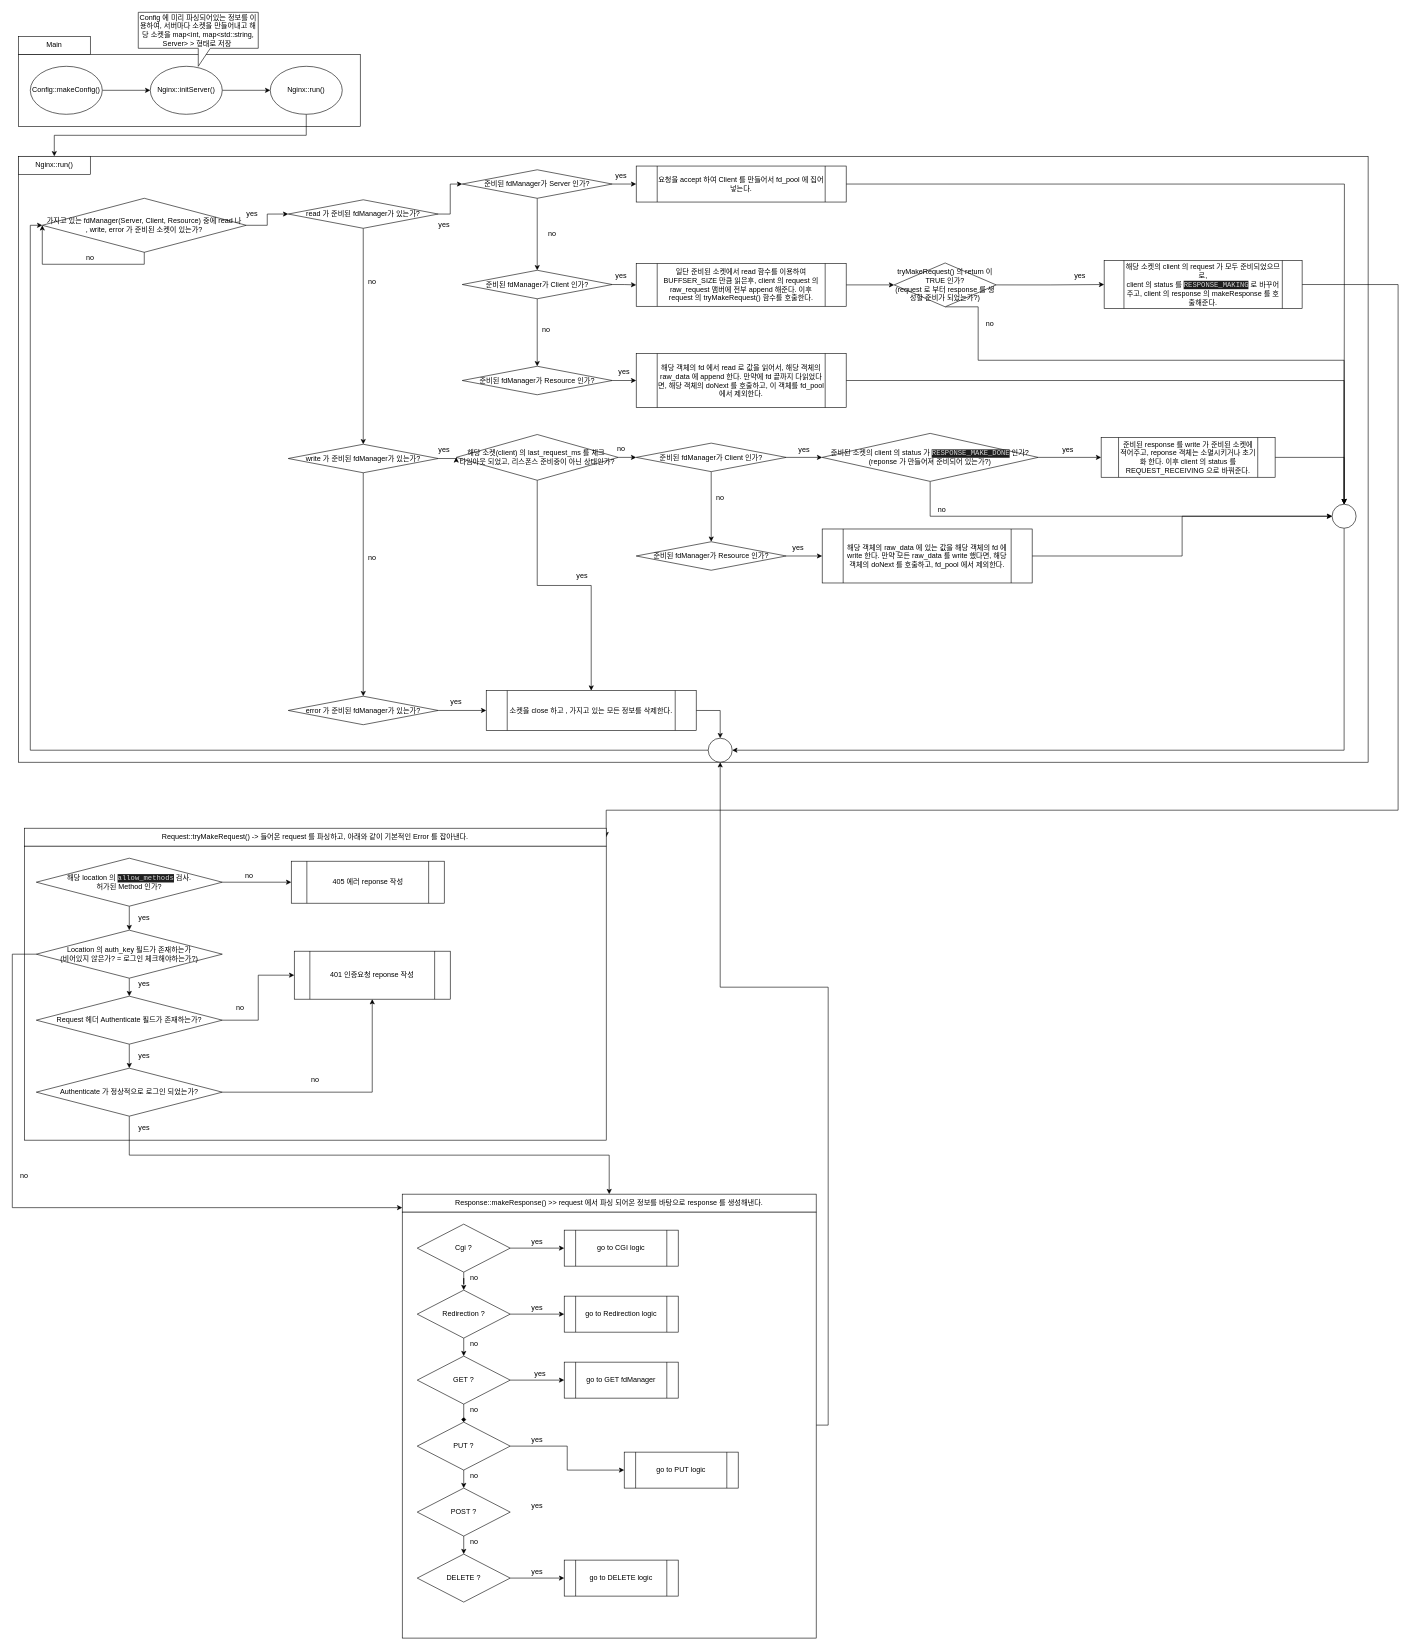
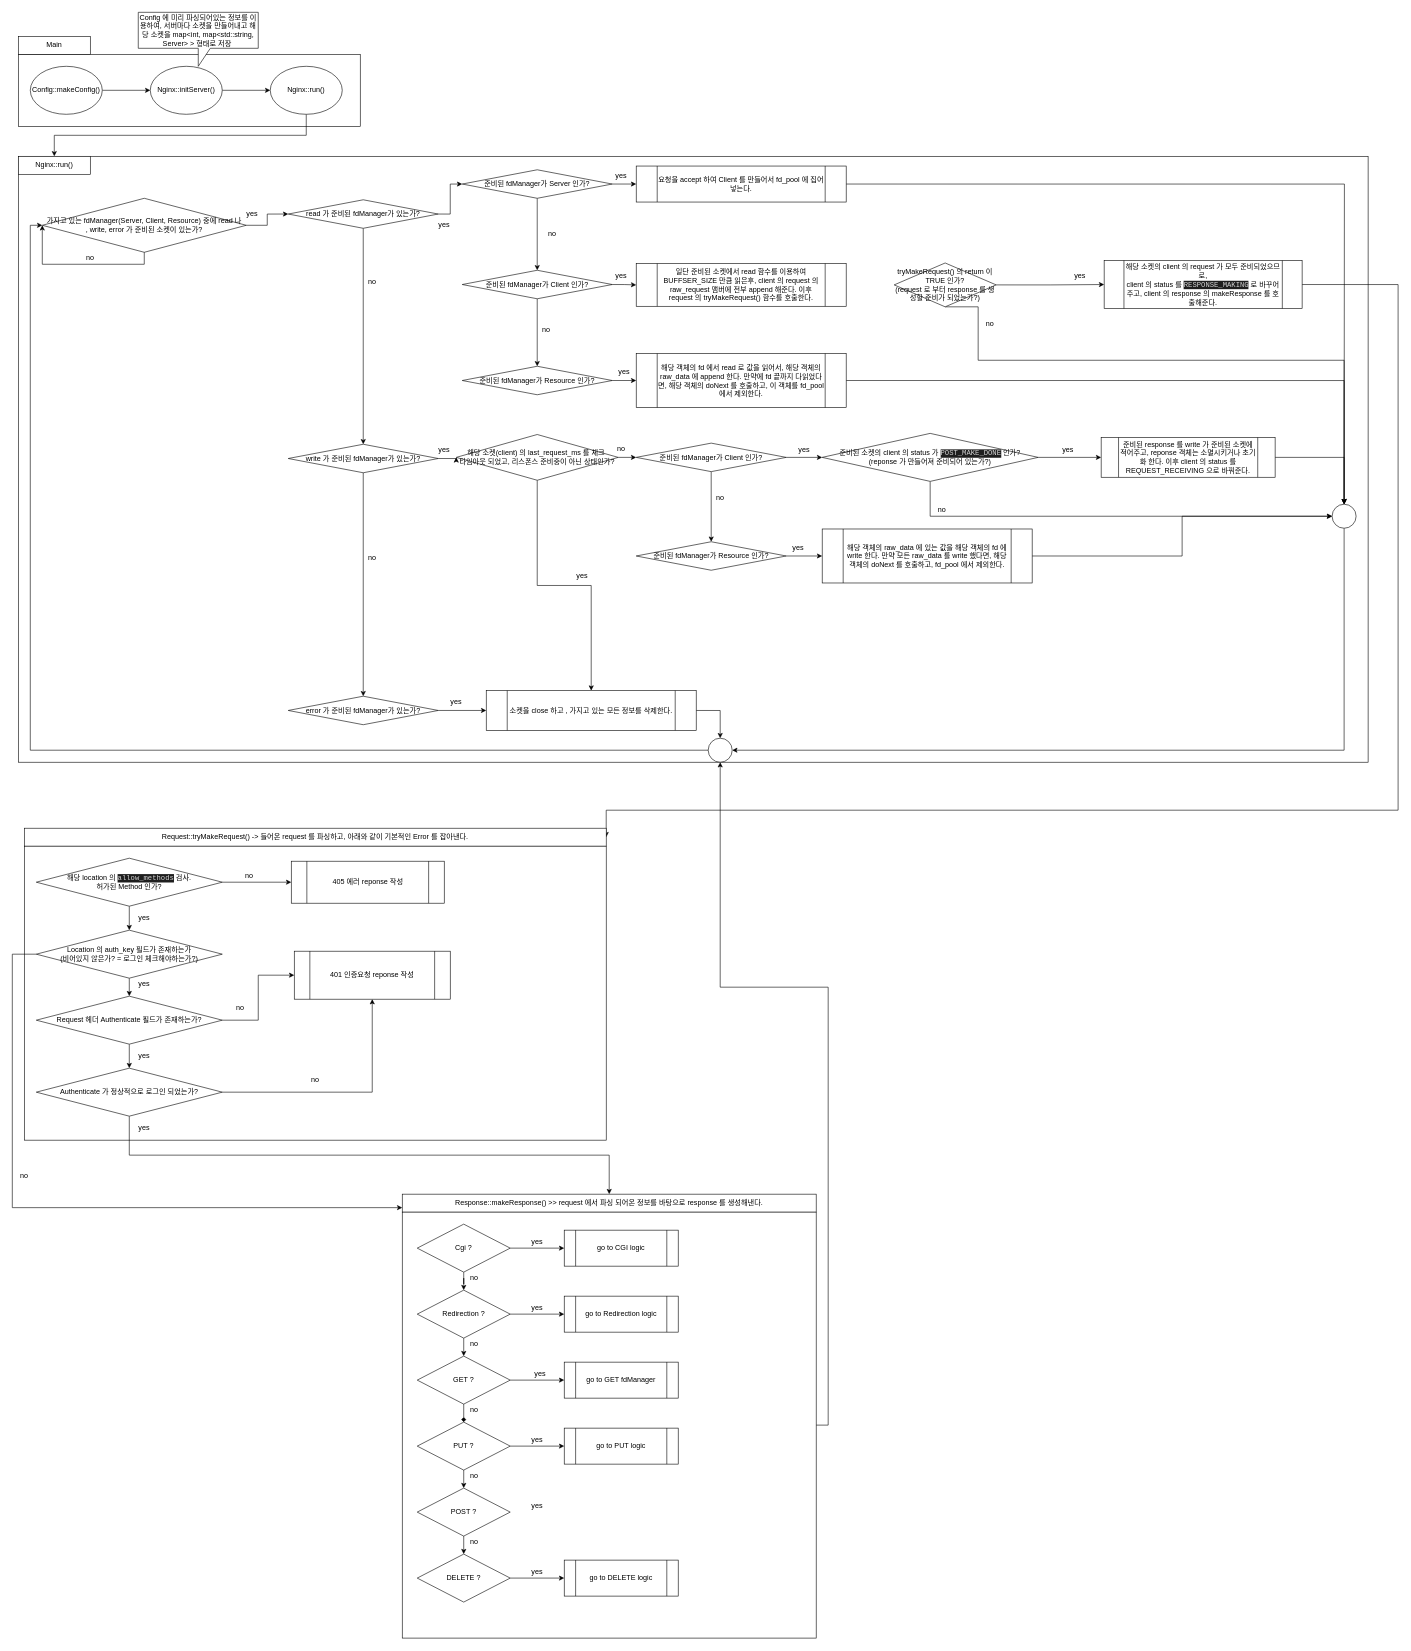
- <mxCell id="25" style="edgeStyle=orthogonalEdgeStyle;rounded=0;orthogonalLoop=1;jettySize=auto;html=1;exitX=1;exitY=0.5;exitDx=0;exitDy=0;entryX=0;entryY=0.5;entryDx=0;entryDy=0;" parent="1" source="26" target="29" edge="1"><mxGeometry relative="1" as="geometry" /></mxCell>
- <mxCell id="38" value="준비된 소켓의 client 의 status 가&amp;nbsp;&lt;span style=&quot;background-color: rgb(30 , 30 , 30) ; color: rgb(212 , 212 , 212) ; font-family: &amp;#34;menlo&amp;#34; , &amp;#34;monaco&amp;#34; , &amp;#34;courier new&amp;#34; , monospace&quot;&gt;RESPONSE_MAKE_DONE&lt;/span&gt;&lt;span&gt;&amp;nbsp;인가?&lt;/span&gt;&lt;br&gt;(reponse 가 만들어져 준비되어 있는가?)" style="rhombus;whiteSpace=wrap;html=1;" parent="1" vertex="1"><mxGeometry x="1370" y="721.88" width="360" height="80" as="geometry" /></mxCell>
+ <mxCell id="38" value="준비된 소켓의 client 의 status 가&amp;nbsp;&lt;span style=&quot;background-color: rgb(30 , 30 , 30) ; color: rgb(212 , 212 , 212) ; font-family: &amp;#34;menlo&amp;#34; , &amp;#34;monaco&amp;#34; , &amp;#34;courier new&amp;#34; , monospace&quot;&gt;POST_MAKE_DONE&lt;/span&gt;&lt;span&gt;&amp;nbsp;인가?&lt;/span&gt;&lt;br&gt;(reponse 가 만들어져 준비되어 있는가?)" style="rhombus;whiteSpace=wrap;html=1;" parent="1" vertex="1"><mxGeometry x="1370" y="721.88" width="360" height="80" as="geometry" /></mxCell>
- <mxCell id="116" value="go to PUT logic" style="shape=process;whiteSpace=wrap;html=1;backgroundOutline=1;" parent="1" vertex="1"><mxGeometry x="1040" y="2420" width="190" height="60" as="geometry" /></mxCell>
+ <mxCell id="116" value="go to PUT logic" style="shape=process;whiteSpace=wrap;html=1;backgroundOutline=1;" parent="1" vertex="1"><mxGeometry x="940" y="2380" width="190" height="60" as="geometry" /></mxCell>
